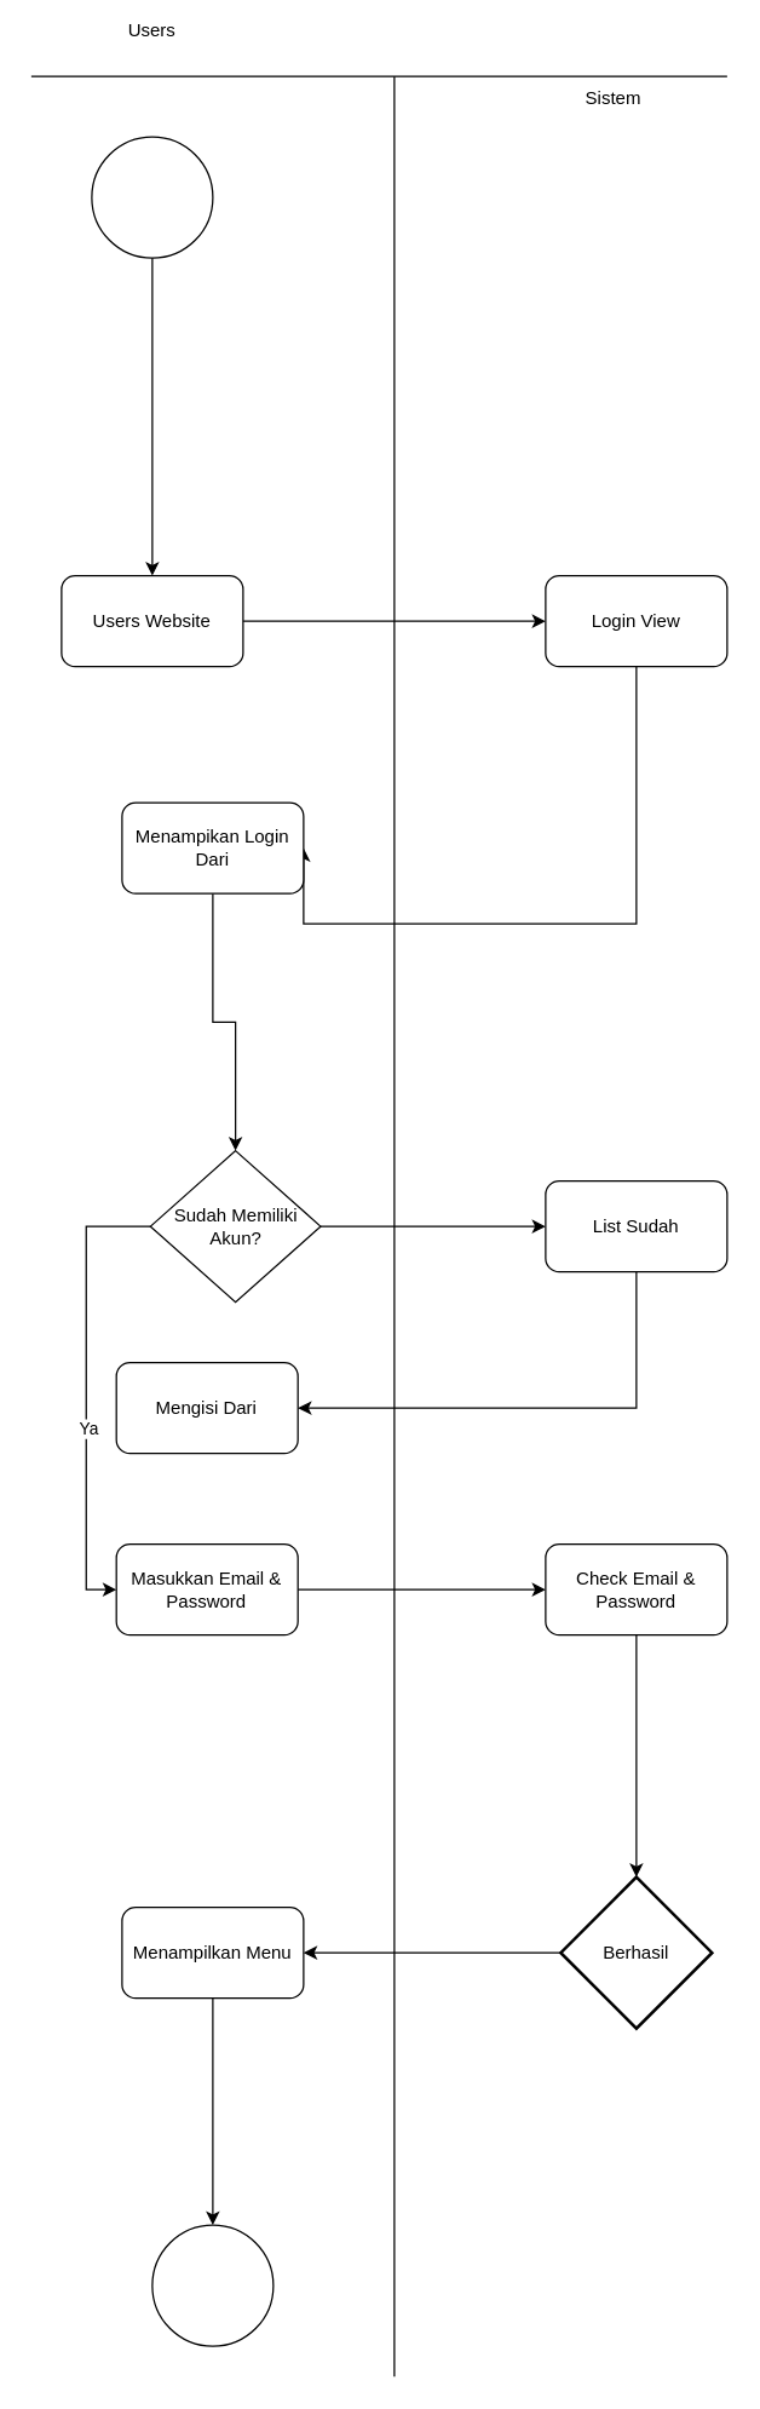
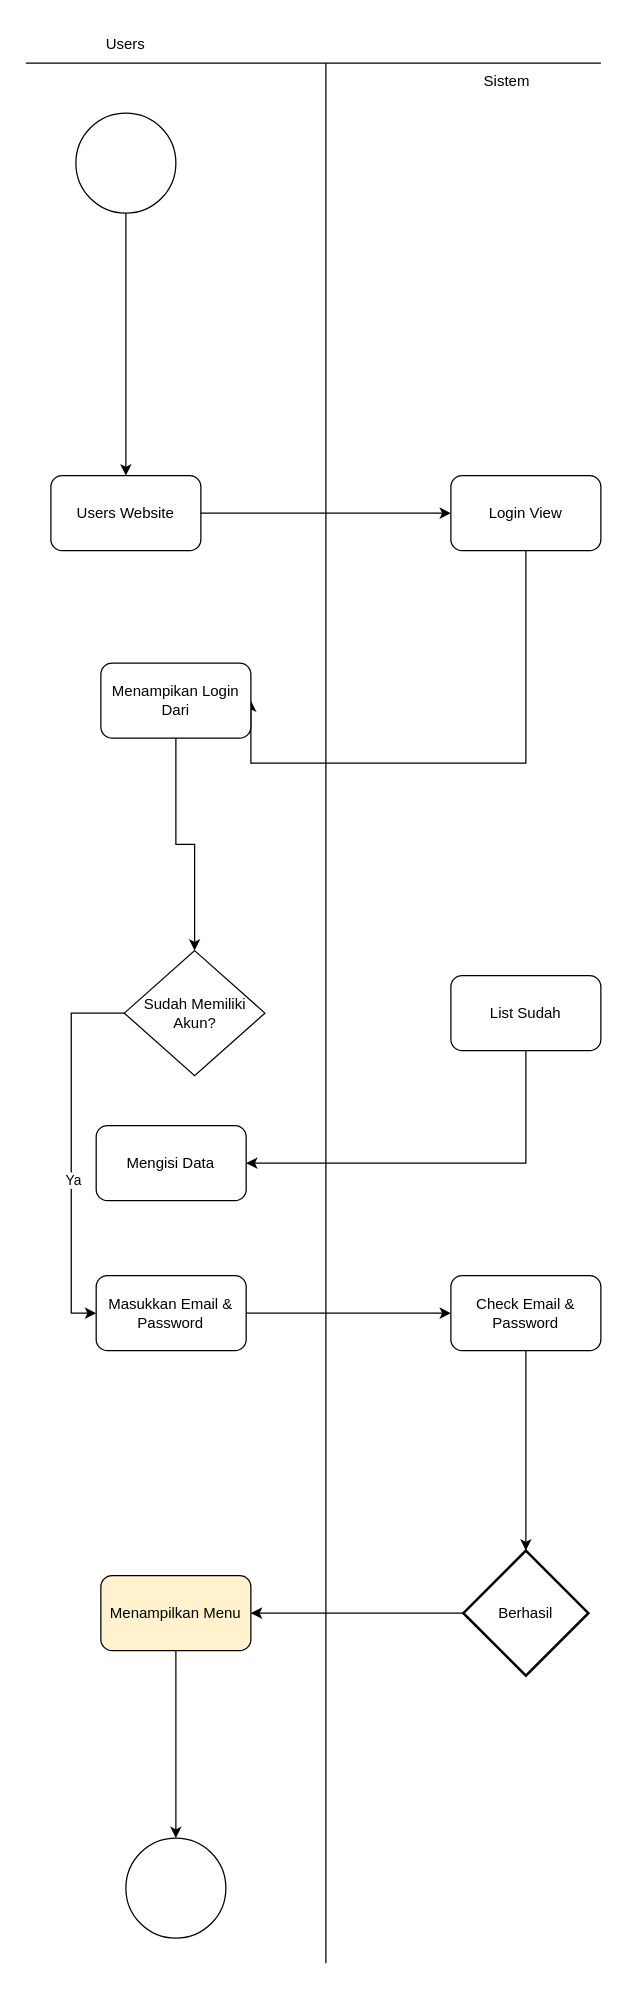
- <mxCell id="3" value="Users" style="text;html=1;align=center;verticalAlign=middle;whiteSpace=wrap;rounded=0;" vertex="1" parent="1"><mxGeometry x="70" y="5" width="60" height="30" as="geometry" /></mxCell>
+ <mxCell id="3" value="Users" style="text;html=1;align=center;verticalAlign=middle;whiteSpace=wrap;rounded=0;" vertex="1" parent="1"><mxGeometry x="70" y="20" width="60" height="30" as="geometry" /></mxCell>
- <mxCell id="16" style="edgeStyle=orthogonalEdgeStyle;rounded=0;orthogonalLoop=1;jettySize=auto;html=1;exitX=1;exitY=0.5;exitDx=0;exitDy=0;entryX=0;entryY=0.5;entryDx=0;entryDy=0;" edge="1" parent="1" source="17" target="22"><mxGeometry relative="1" as="geometry"><mxPoint x="420" y="810" as="targetPoint" /></mxGeometry></mxCell>
- <mxCell id="18" value="Mengisi Dari" style="rounded=1;whiteSpace=wrap;html=1;" vertex="1" parent="1"><mxGeometry x="76.25" y="900" width="120" height="60" as="geometry" /></mxCell>
+ <mxCell id="18" value="Mengisi Data" style="rounded=1;whiteSpace=wrap;html=1;" vertex="1" parent="1"><mxGeometry x="76.25" y="900" width="120" height="60" as="geometry" /></mxCell>
- <mxCell id="28" value="Menampilkan Menu" style="rounded=1;whiteSpace=wrap;html=1;" vertex="1" parent="1"><mxGeometry x="80" y="1260" width="120" height="60" as="geometry" /></mxCell>
+ <mxCell id="28" value="Menampilkan Menu" style="rounded=1;whiteSpace=wrap;html=1;fillColor=#fff2cc;" vertex="1" parent="1"><mxGeometry x="80" y="1260" width="120" height="60" as="geometry" /></mxCell>
